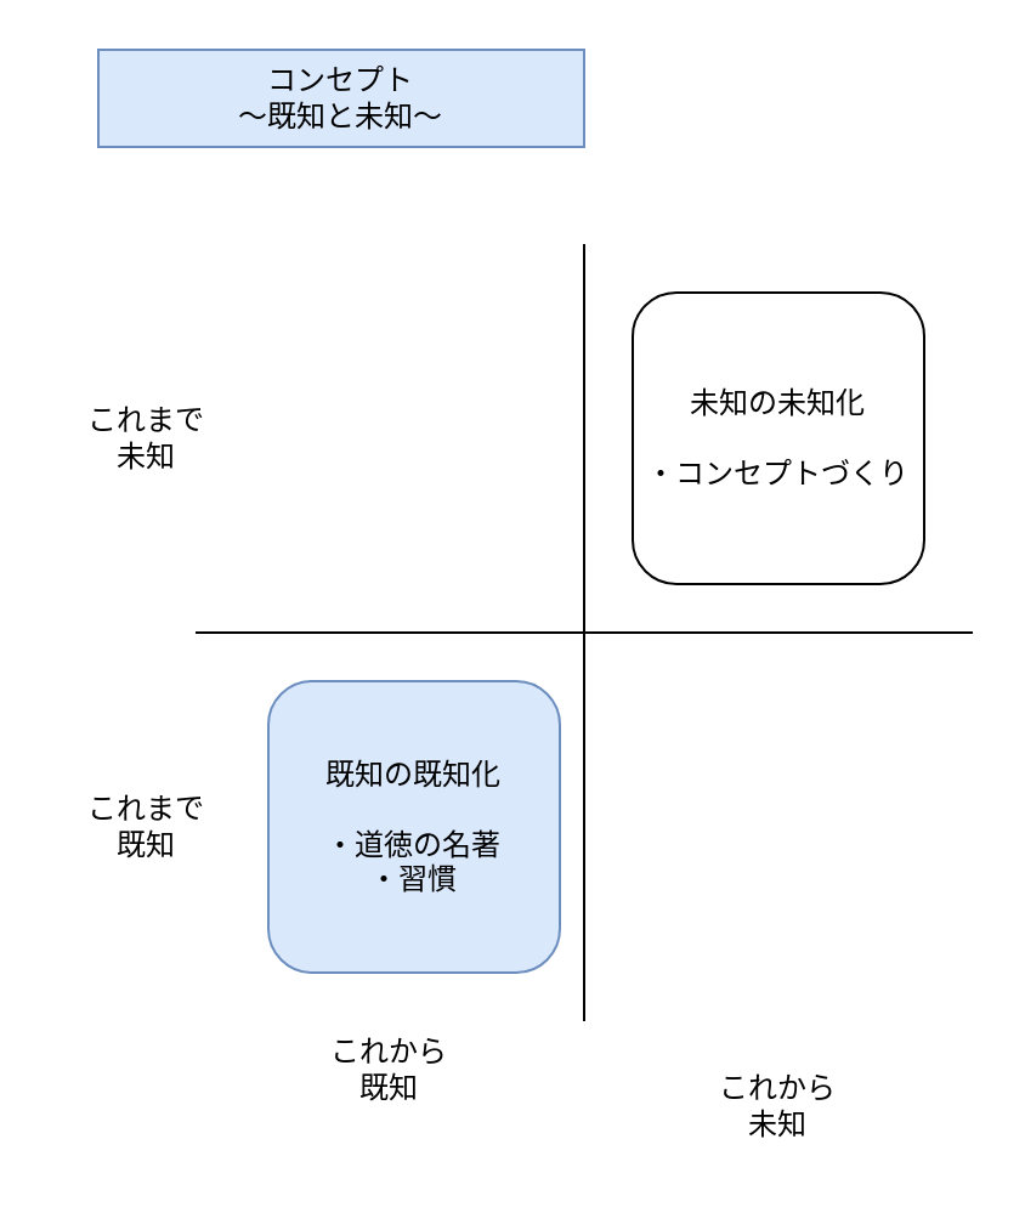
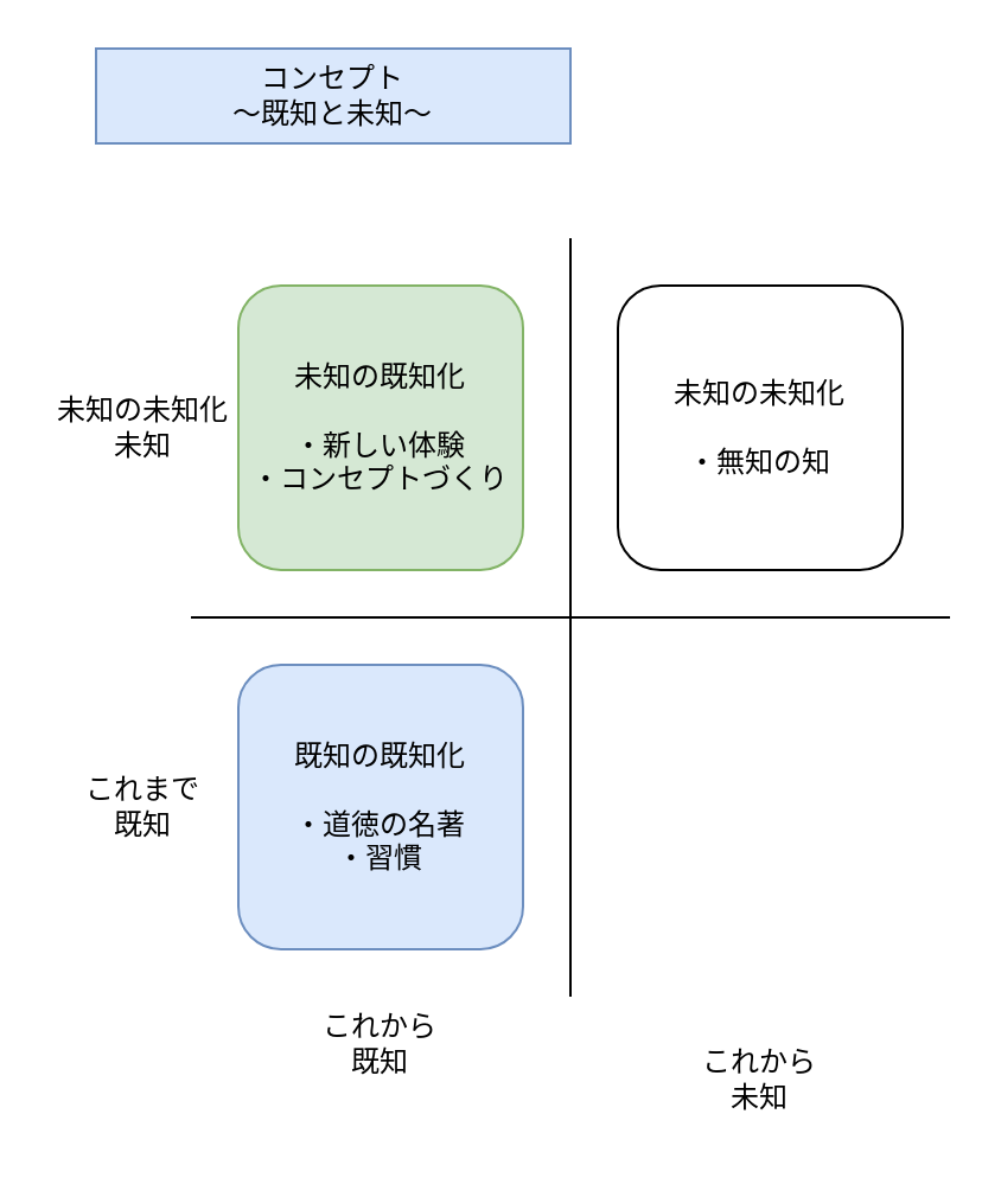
- <mxCell id="3" value="これまで&lt;div&gt;未知&lt;/div&gt;" style="text;html=1;align=center;verticalAlign=middle;whiteSpace=wrap;rounded=0;" parent="1" vertex="1"><mxGeometry x="20" y="160" width="80" height="40" as="geometry" /></mxCell>
+ <mxCell id="3" value="未知の未知化&lt;div&gt;未知&lt;/div&gt;" style="text;html=1;align=center;verticalAlign=middle;whiteSpace=wrap;rounded=0;" parent="1" vertex="1"><mxGeometry x="20" y="160" width="80" height="40" as="geometry" /></mxCell>
+ <mxCell id="5" value="未知の既知化&lt;div&gt;&lt;font color=&quot;#000000&quot;&gt;&lt;br&gt;&lt;/font&gt;&lt;div&gt;&lt;font color=&quot;#000000&quot;&gt;・新しい体験&lt;/font&gt;&lt;/div&gt;&lt;div&gt;&lt;div&gt;・コンセプトづくり&lt;/div&gt;&lt;/div&gt;&lt;/div&gt;" style="rounded=1;whiteSpace=wrap;html=1;fillColor=#d5e8d4;strokeColor=#82b366;" parent="1" vertex="1"><mxGeometry x="100" y="120" width="120" height="120" as="geometry" /></mxCell>
- <mxCell id="6" value="未知の未知化&lt;div&gt;&lt;font color=&quot;#000000&quot;&gt;&lt;br&gt;&lt;/font&gt;&lt;div&gt;・コンセプトづくり&lt;/div&gt;&lt;/div&gt;" style="rounded=1;whiteSpace=wrap;html=1;" parent="1" vertex="1"><mxGeometry x="260" y="120" width="120" height="120" as="geometry" /></mxCell>
+ <mxCell id="6" value="未知の未知化&lt;div&gt;&lt;font color=&quot;#000000&quot;&gt;&lt;br&gt;&lt;/font&gt;&lt;div&gt;・無知の知&lt;/div&gt;&lt;/div&gt;" style="rounded=1;whiteSpace=wrap;html=1;" parent="1" vertex="1"><mxGeometry x="260" y="120" width="120" height="120" as="geometry" /></mxCell>
- <mxCell id="7" value="既知の既知化&lt;div&gt;&lt;font color=&quot;#000000&quot;&gt;&lt;br&gt;&lt;/font&gt;&lt;div&gt;・道徳の名著&lt;/div&gt;&lt;div&gt;・習慣&lt;/div&gt;&lt;/div&gt;" style="rounded=1;whiteSpace=wrap;html=1;fillColor=#dae8fc;strokeColor=#6c8ebf;" parent="1" vertex="1"><mxGeometry x="110" y="280" width="120" height="120" as="geometry" /></mxCell>
+ <mxCell id="7" value="既知の既知化&lt;div&gt;&lt;font color=&quot;#000000&quot;&gt;&lt;br&gt;&lt;/font&gt;&lt;div&gt;・道徳の名著&lt;/div&gt;&lt;div&gt;・習慣&lt;/div&gt;&lt;/div&gt;" style="rounded=1;whiteSpace=wrap;html=1;fillColor=#dae8fc;strokeColor=#6c8ebf;" parent="1" vertex="1"><mxGeometry x="100" y="280" width="120" height="120" as="geometry" /></mxCell>
